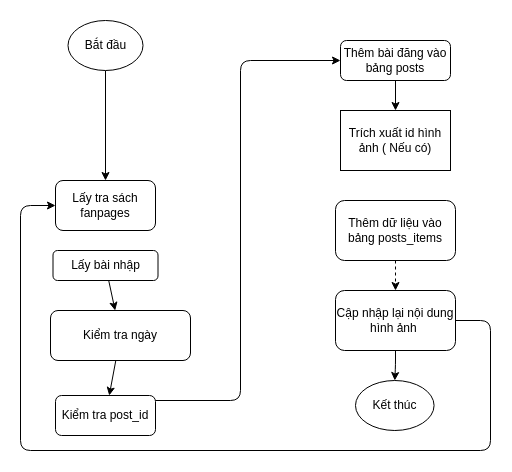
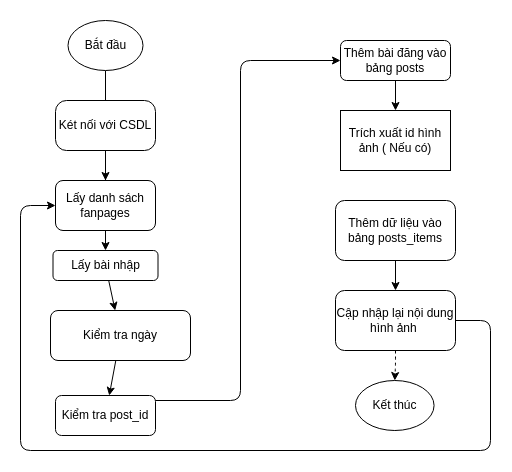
+ <mxCell id="5" value="Két nối với CSDL" style="rounded=1;whiteSpace=wrap;html=1;arcSize=22;" vertex="1" parent="1"><mxGeometry x="55" y="100" width="100" height="50" as="geometry" /></mxCell>
- <mxCell id="6" value="Lấy tra sách fanpages" style="rounded=1;whiteSpace=wrap;html=1;" vertex="1" parent="1"><mxGeometry x="55" y="180" width="100" height="50" as="geometry" /></mxCell>
+ <mxCell id="6" value="Lấy danh sách fanpages" style="rounded=1;whiteSpace=wrap;html=1;" vertex="1" parent="1"><mxGeometry x="55" y="180" width="100" height="50" as="geometry" /></mxCell>
+ <mxCell id="4" value="" style="edgeStyle=none;html=1;" edge="1" parent="1" source="5" target="8"><mxGeometry relative="1" as="geometry" /></mxCell>
- <mxCell id="16" value="" style="edgeStyle=orthogonalEdgeStyle;html=1;dashed=1;" edge="1" parent="1" source="17" target="20"><mxGeometry relative="1" as="geometry" /></mxCell>
+ <mxCell id="16" value="" style="edgeStyle=orthogonalEdgeStyle;html=1;" edge="1" parent="1" source="17" target="20"><mxGeometry relative="1" as="geometry" /></mxCell>
- <mxCell id="18" value="" style="edgeStyle=orthogonalEdgeStyle;html=1;" edge="1" parent="1" source="20" target="21"><mxGeometry relative="1" as="geometry" /></mxCell>
+ <mxCell id="18" value="" style="edgeStyle=orthogonalEdgeStyle;html=1;dashed=1;" edge="1" parent="1" source="20" target="21"><mxGeometry relative="1" as="geometry" /></mxCell>
